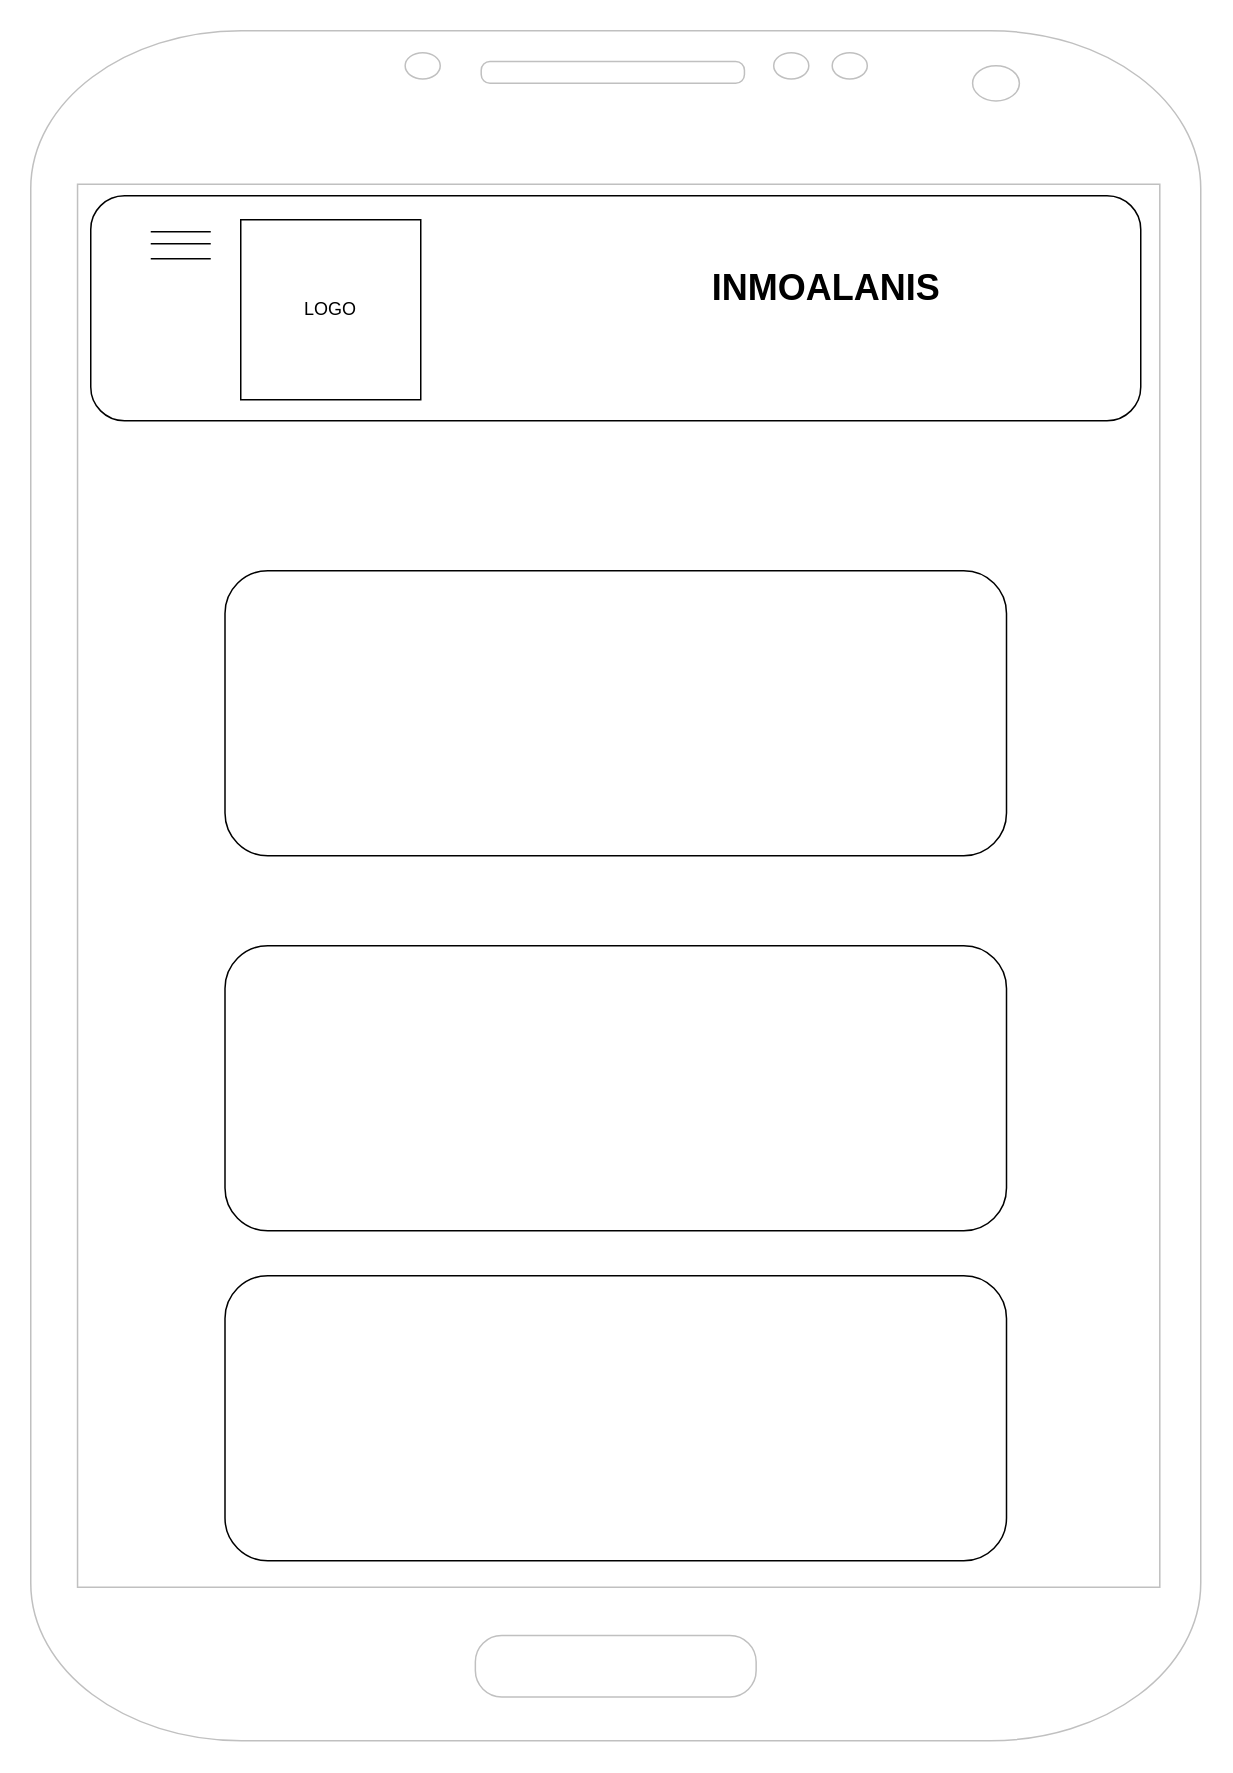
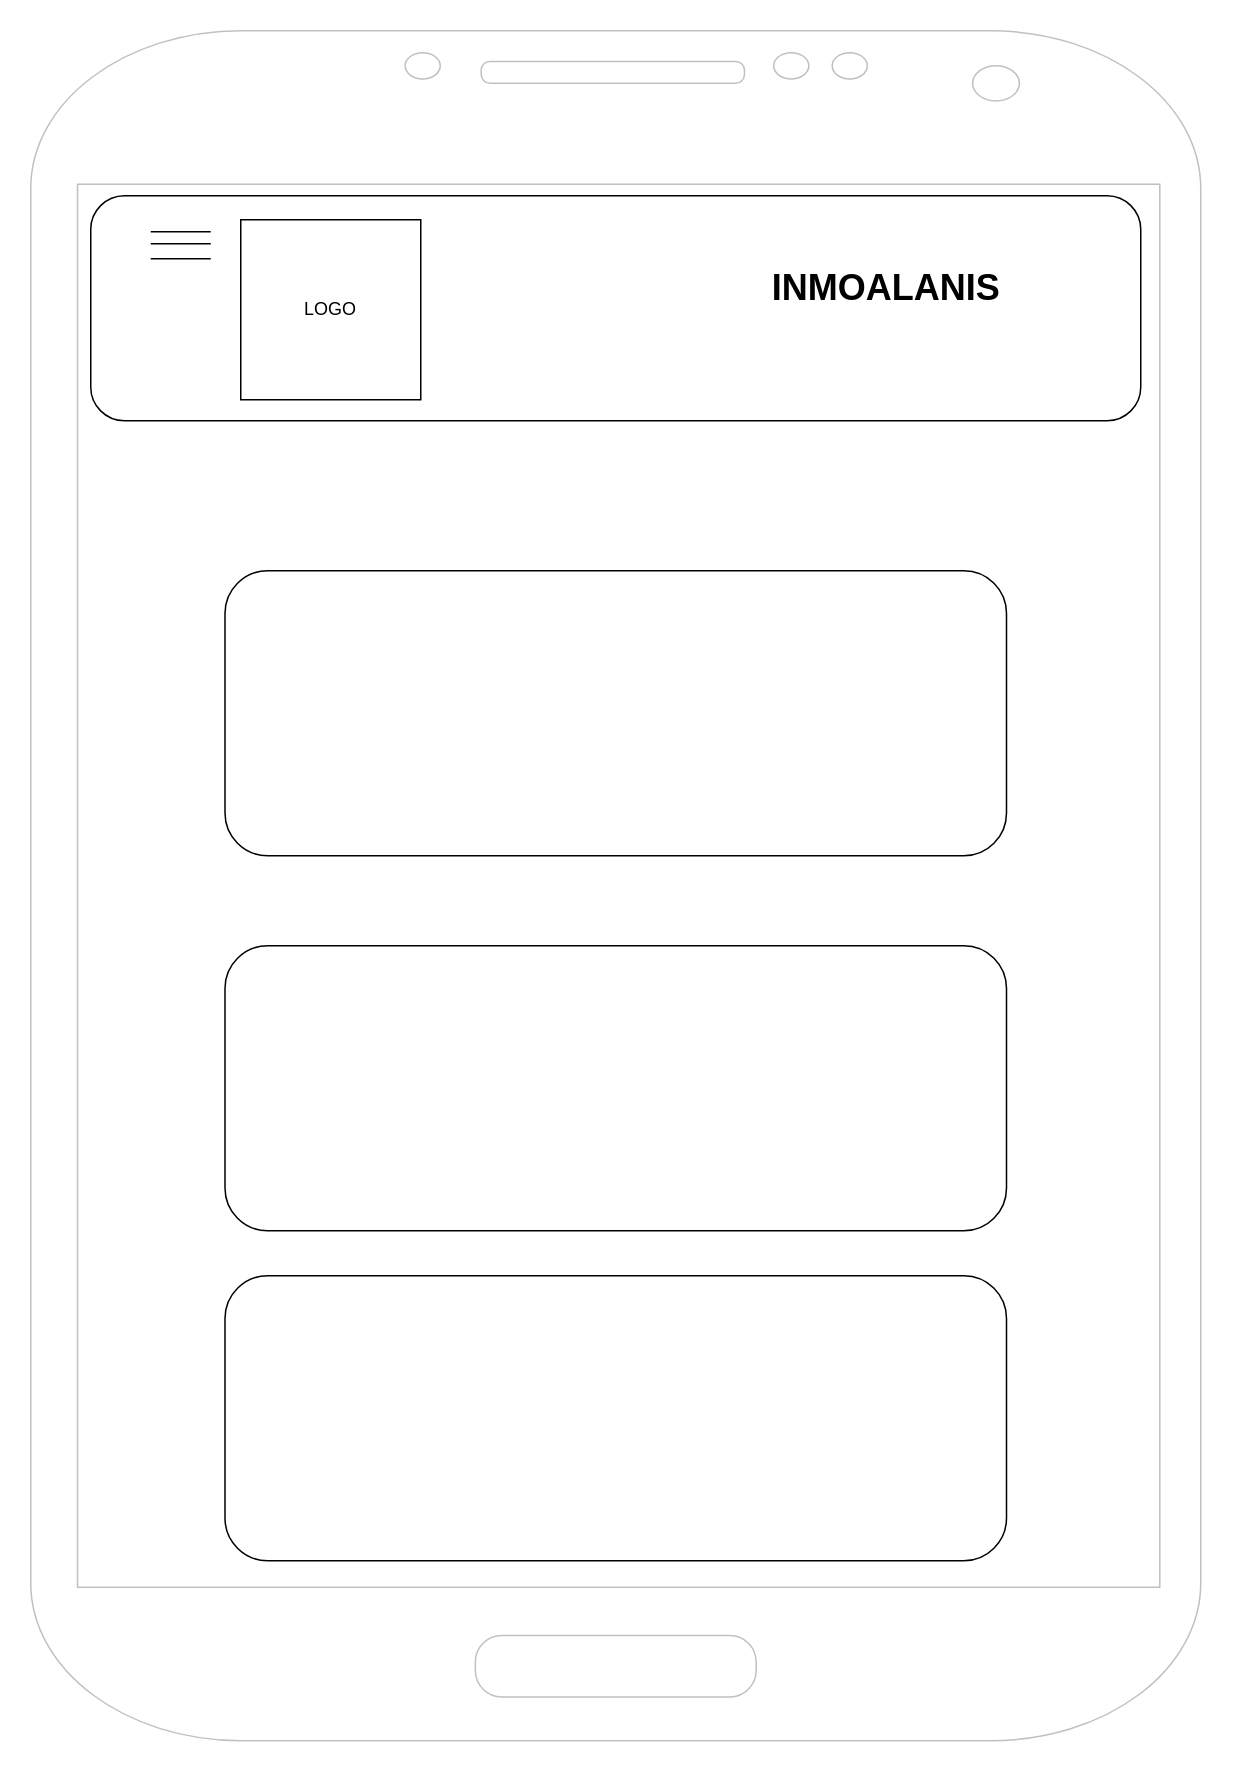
- <mxCell id="10" value="INMOALANIS&lt;div&gt;&lt;br&gt;&lt;/div&gt;" style="text;strokeColor=none;fillColor=none;html=1;fontSize=24;fontStyle=1;verticalAlign=middle;align=center;" vertex="1" parent="1"><mxGeometry x="420" y="176" width="260" height="60" as="geometry" /></mxCell>
+ <mxCell id="10" value="INMOALANIS&lt;div&gt;&lt;br&gt;&lt;/div&gt;" style="text;strokeColor=none;fillColor=none;html=1;fontSize=24;fontStyle=1;verticalAlign=middle;align=center;" vertex="1" parent="1"><mxGeometry x="460" y="176" width="260" height="60" as="geometry" /></mxCell>
